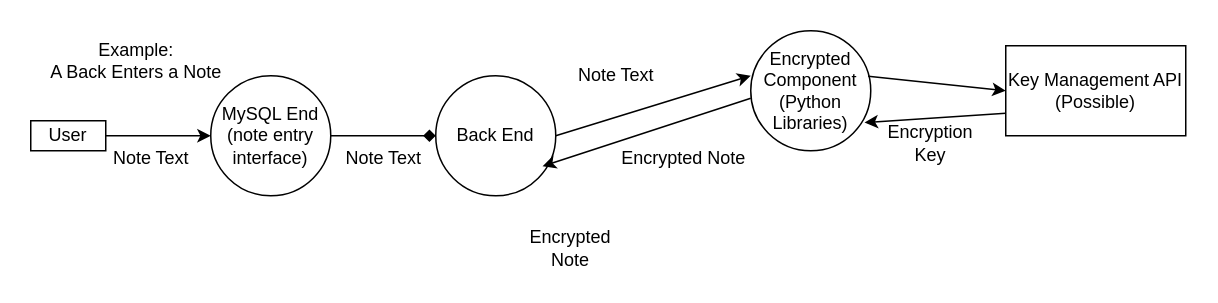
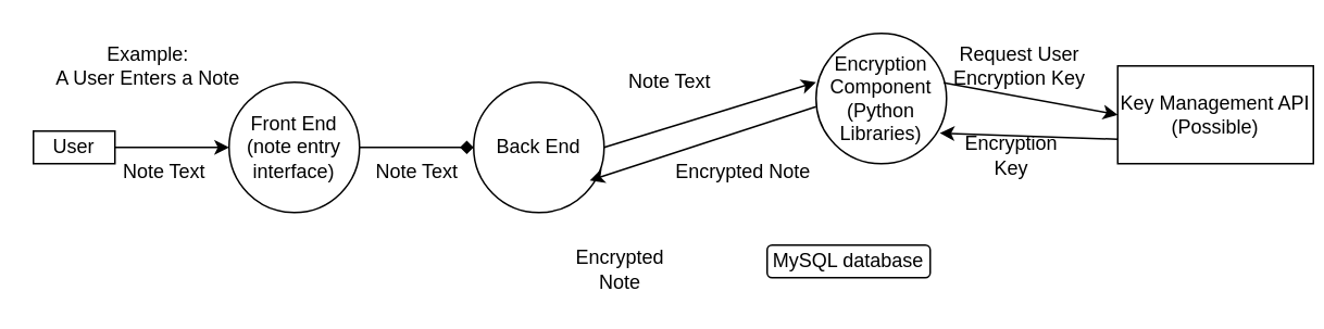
- <mxCell id="2" value="Example:&lt;div&gt;A Back Enters a Note&lt;/div&gt;" style="text;html=1;align=center;verticalAlign=middle;resizable=0;points=[];autosize=1;strokeColor=none;fillColor=none;" vertex="1" parent="1"><mxGeometry width="140" height="40" as="geometry" x="20" y="20" /></mxCell>
+ <mxCell id="2" value="Example:&lt;div&gt;A User Enters a Note&lt;/div&gt;" style="text;html=1;align=center;verticalAlign=middle;resizable=0;points=[];autosize=1;strokeColor=none;fillColor=none;" vertex="1" parent="1"><mxGeometry width="140" height="40" as="geometry" x="20" y="20" /></mxCell>
+ <mxCell id="21" value="Request User Encryption Key" style="text;html=1;align=center;verticalAlign=middle;whiteSpace=wrap;rounded=0;" vertex="1" parent="1"><mxGeometry x="580" y="30" width="90" height="20" as="geometry" /></mxCell>
- <mxCell id="17" value="Encrypted Component (Python Libraries)" style="ellipse;whiteSpace=wrap;html=1;aspect=fixed;" vertex="1" parent="1"><mxGeometry x="500" width="80" height="80" as="geometry" y="20" /></mxCell>
+ <mxCell id="17" value="Encryption Component (Python Libraries)" style="ellipse;whiteSpace=wrap;html=1;aspect=fixed;" vertex="1" parent="1"><mxGeometry x="500" width="80" height="80" as="geometry" y="20" /></mxCell>
- <mxCell id="16" value="Key Management API (Possible)" style="rounded=0;whiteSpace=wrap;html=1;" vertex="1" parent="1"><mxGeometry x="670" y="30" width="120" height="60" as="geometry" /></mxCell>
+ <mxCell id="16" value="Key Management API (Possible)" style="rounded=0;whiteSpace=wrap;html=1;" vertex="1" parent="1"><mxGeometry x="685" y="40" width="120" height="60" as="geometry" /></mxCell>
- <mxCell id="6" value="MySQL End&lt;div&gt;(note entry interface)&lt;/div&gt;" style="ellipse;whiteSpace=wrap;html=1;aspect=fixed;" vertex="1" parent="1"><mxGeometry x="140" y="50" width="80" height="80" as="geometry" /></mxCell>
+ <mxCell id="6" value="Front End&lt;div&gt;(note entry interface)&lt;/div&gt;" style="ellipse;whiteSpace=wrap;html=1;aspect=fixed;" vertex="1" parent="1"><mxGeometry x="140" y="50" width="80" height="80" as="geometry" /></mxCell>
+ <mxCell id="10" value="MySQL database" style="rounded=1;whiteSpace=wrap;html=1;" vertex="1" parent="1"><mxGeometry x="470" y="150" width="100" height="20" as="geometry" /></mxCell>
